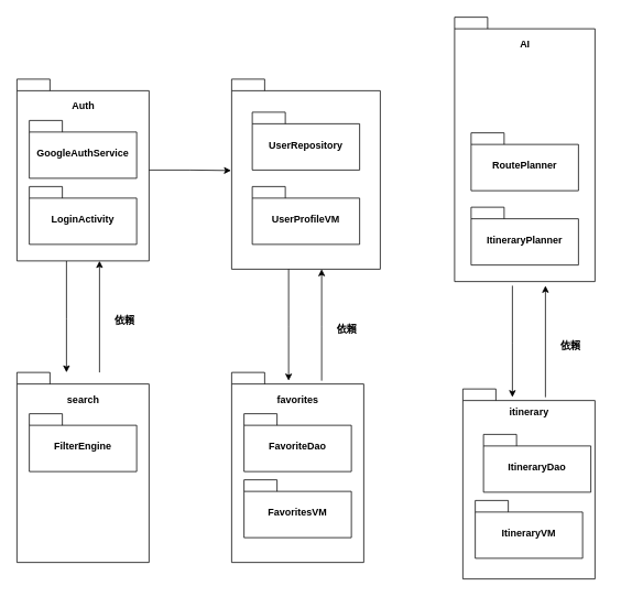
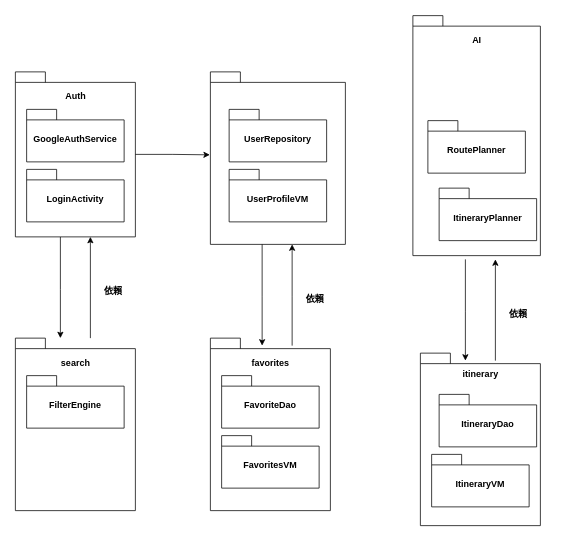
- <mxCell id="8" value="UserRepository" style="shape=folder;fontStyle=1;spacingTop=10;tabWidth=40;tabHeight=14;tabPosition=left;html=1;whiteSpace=wrap;" vertex="1" parent="1"><mxGeometry x="305" y="135" width="130" height="70" as="geometry" /></mxCell>
+ <mxCell id="8" value="UserRepository" style="shape=folder;fontStyle=1;spacingTop=10;tabWidth=40;tabHeight=14;tabPosition=left;html=1;whiteSpace=wrap;" vertex="1" parent="1"><mxGeometry x="305" y="145" width="130" height="70" as="geometry" /></mxCell>
- <mxCell id="20" value="ItineraryPlanner" style="shape=folder;fontStyle=1;spacingTop=10;tabWidth=40;tabHeight=14;tabPosition=left;html=1;whiteSpace=wrap;" vertex="1" parent="1"><mxGeometry x="570" y="250" width="130" height="70" as="geometry" /></mxCell>
+ <mxCell id="20" value="ItineraryPlanner" style="shape=folder;fontStyle=1;spacingTop=10;tabWidth=40;tabHeight=14;tabPosition=left;html=1;whiteSpace=wrap;" vertex="1" parent="1"><mxGeometry x="585" y="250" width="130" height="70" as="geometry" /></mxCell>
